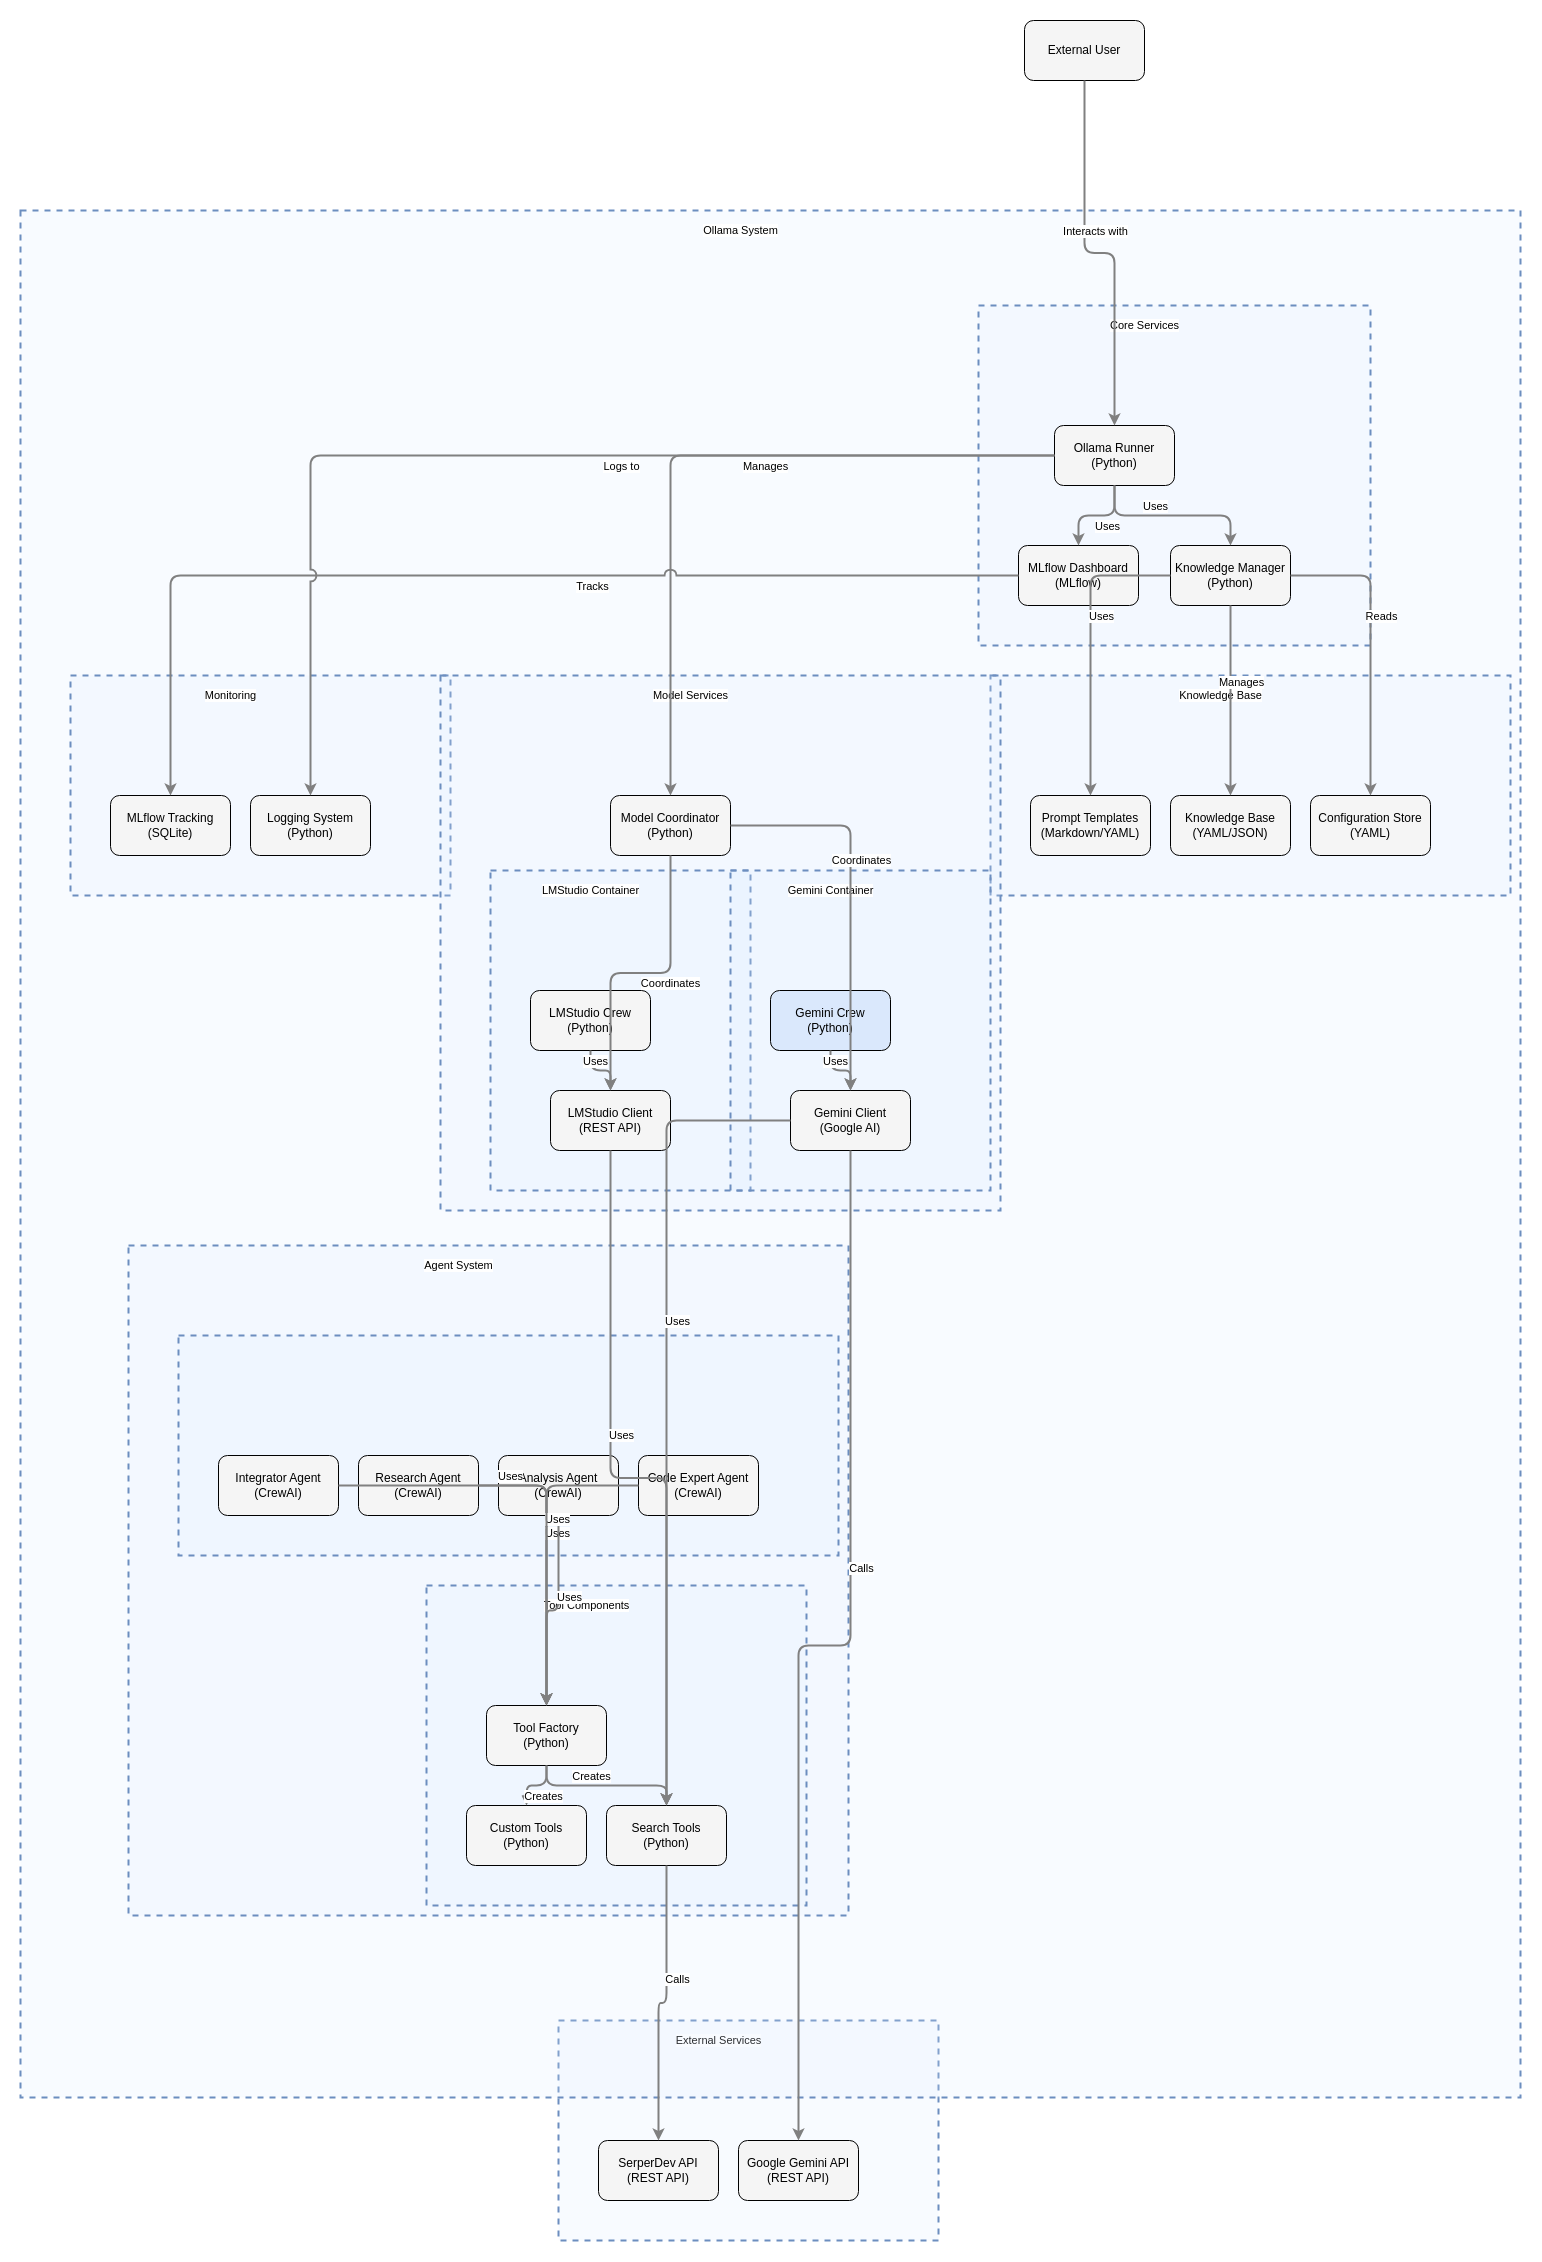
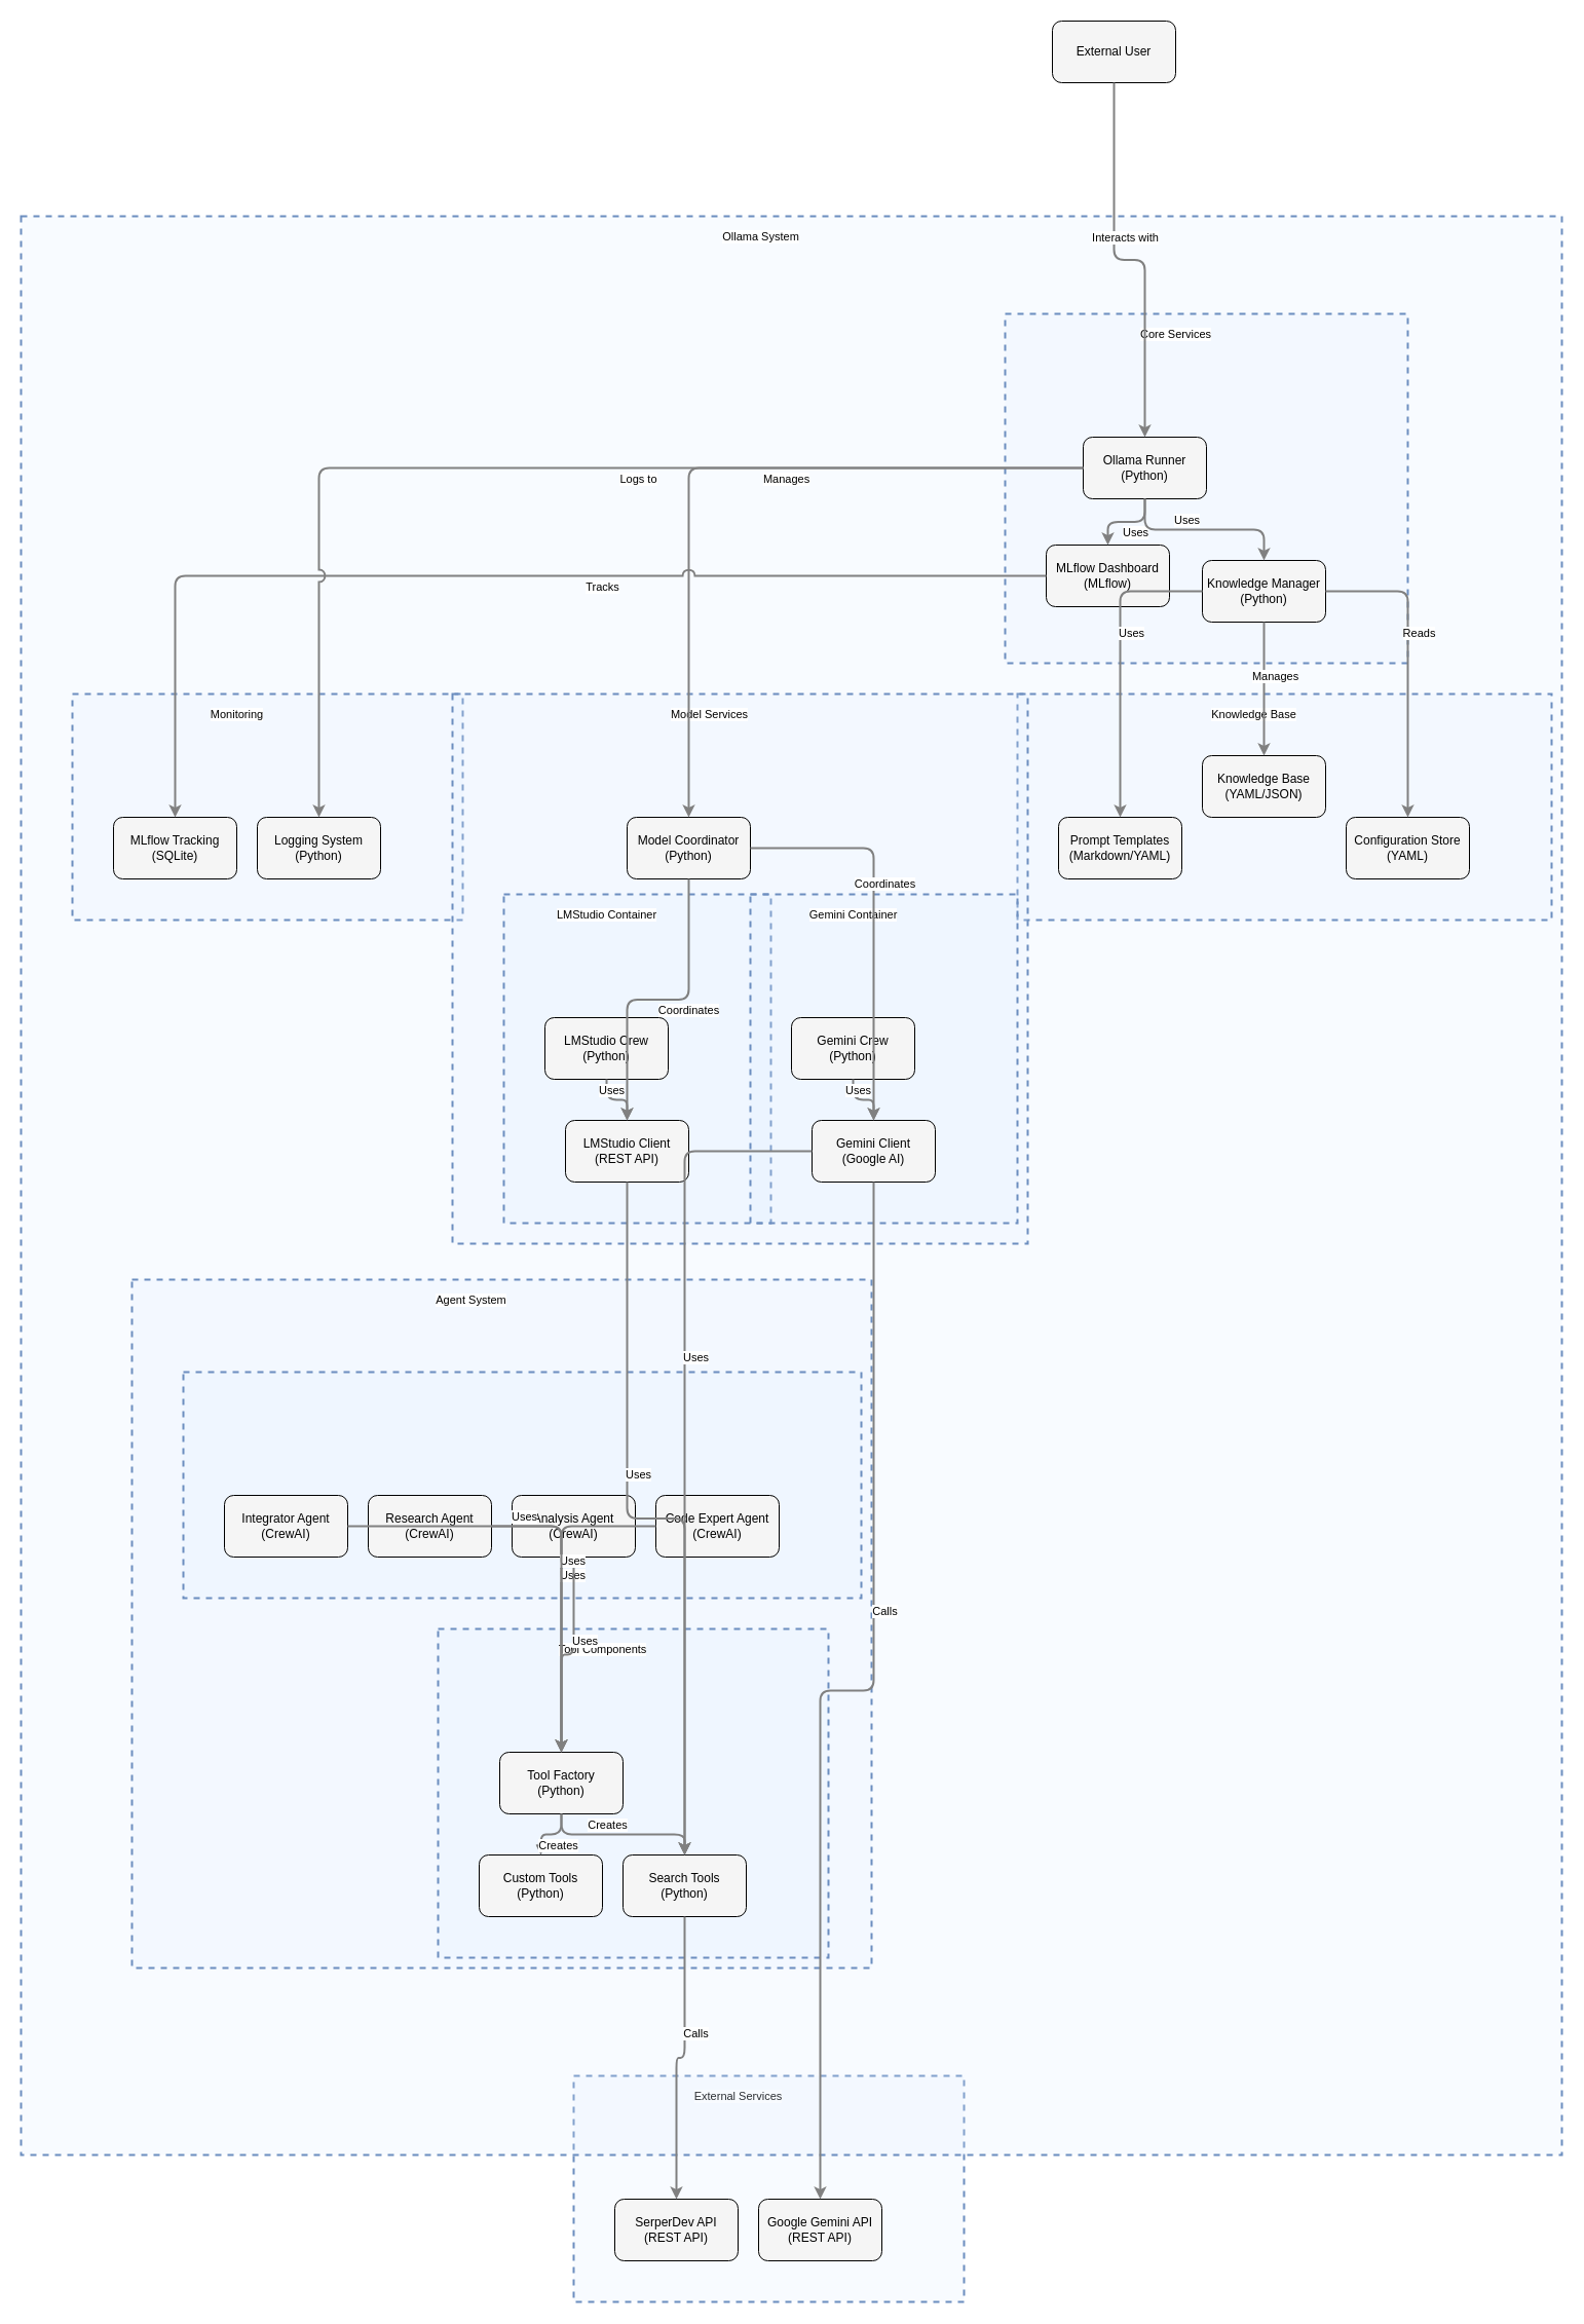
- <mxCell id="25" value="MLflow Dashboard&lt;br&gt;(MLflow)" style="rounded=1;whiteSpace=wrap;html=1;fillColor=#f5f5f5" vertex="1" parent="17"><mxGeometry x="40" y="240" width="120" height="60" as="geometry" /></mxCell>
+ <mxCell id="25" value="MLflow Dashboard&lt;br&gt;(MLflow)" style="rounded=1;whiteSpace=wrap;html=1;fillColor=#f5f5f5" vertex="1" parent="17"><mxGeometry x="40" y="225" width="120" height="60" as="geometry" /></mxCell>
- <mxCell id="39" value="Knowledge Base&lt;br&gt;(YAML/JSON)" style="rounded=1;whiteSpace=wrap;html=1;fillColor=#f5f5f5" vertex="1" parent="11"><mxGeometry x="180" y="120" width="120" height="60" as="geometry" /></mxCell>
+ <mxCell id="39" value="Knowledge Base&lt;br&gt;(YAML/JSON)" style="rounded=1;whiteSpace=wrap;html=1;fillColor=#f5f5f5" vertex="1" parent="11"><mxGeometry x="180" y="60" width="120" height="60" as="geometry" /></mxCell>
- <mxCell id="28" value="Gemini Crew&lt;br&gt;(Python)" style="rounded=1;whiteSpace=wrap;html=1;fillColor=#dae8fc;" vertex="1" parent="7"><mxGeometry x="40" y="120" width="120" height="60" as="geometry" /></mxCell>
+ <mxCell id="28" value="Gemini Crew&lt;br&gt;(Python)" style="rounded=1;whiteSpace=wrap;html=1;fillColor=#f5f5f5" vertex="1" parent="7"><mxGeometry x="40" y="120" width="120" height="60" as="geometry" /></mxCell>
